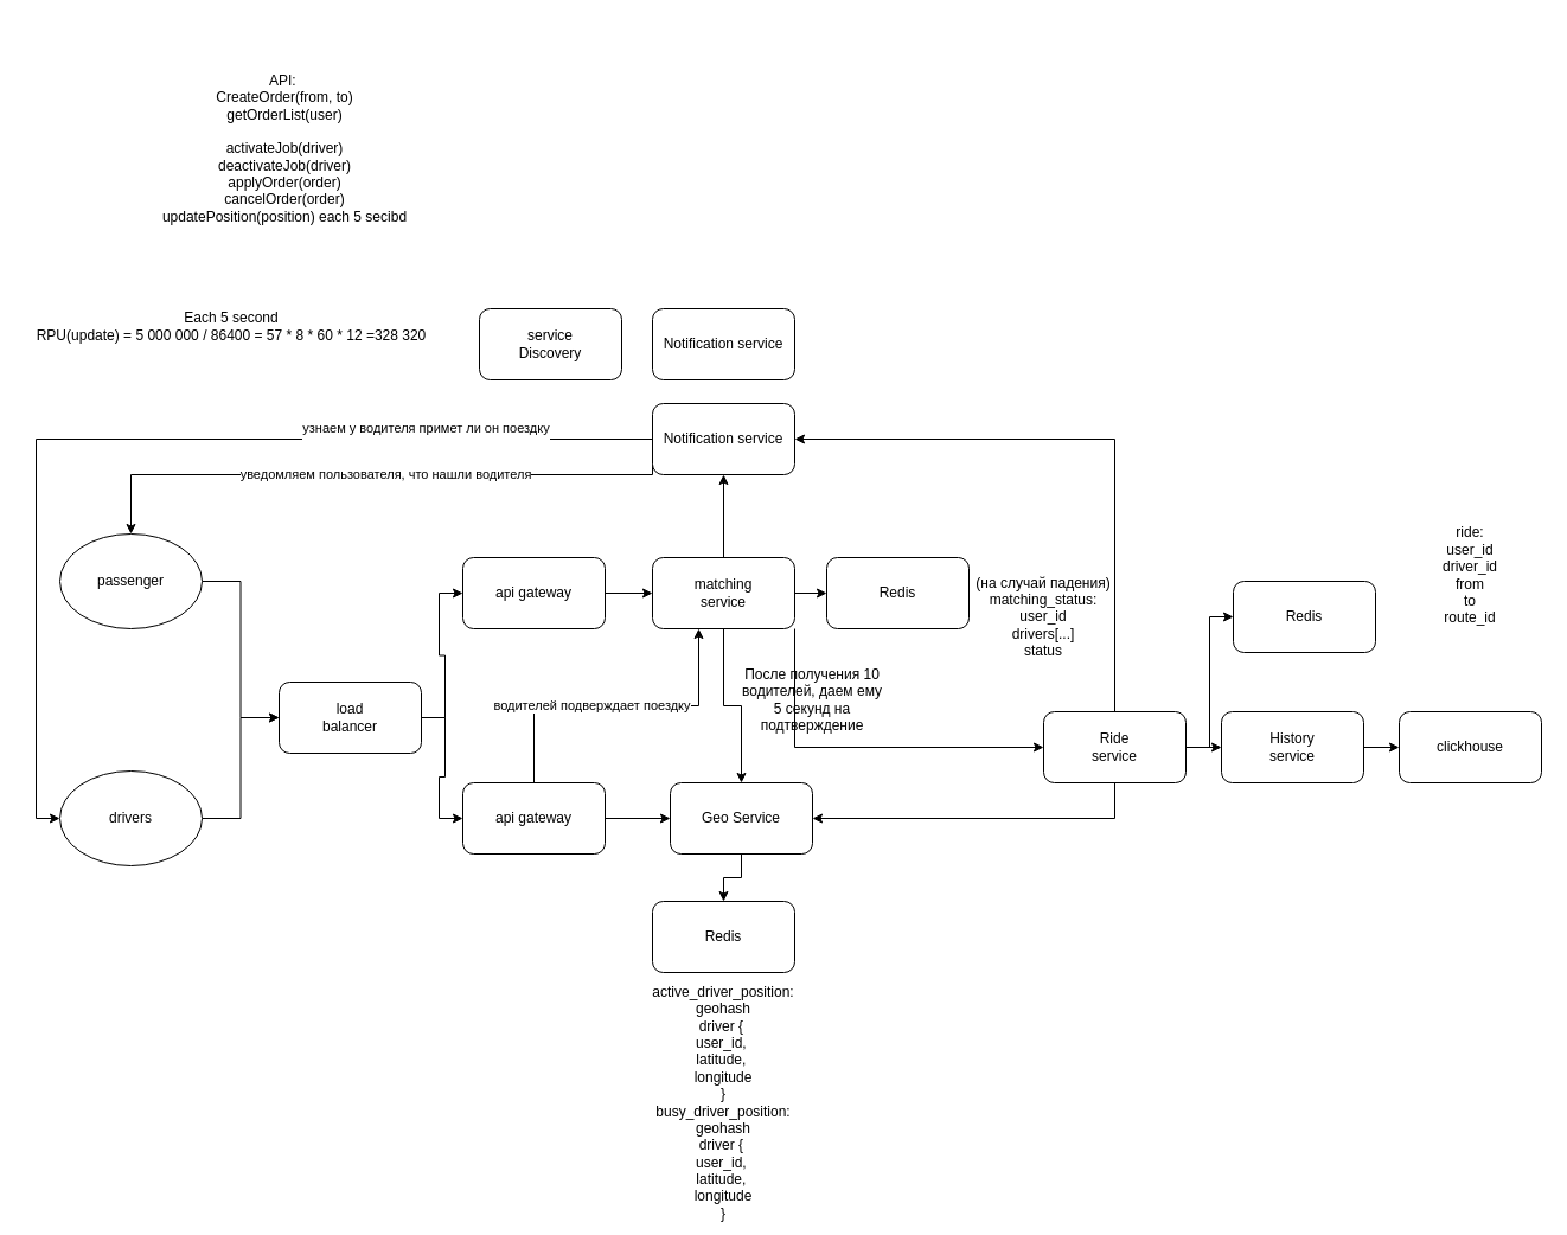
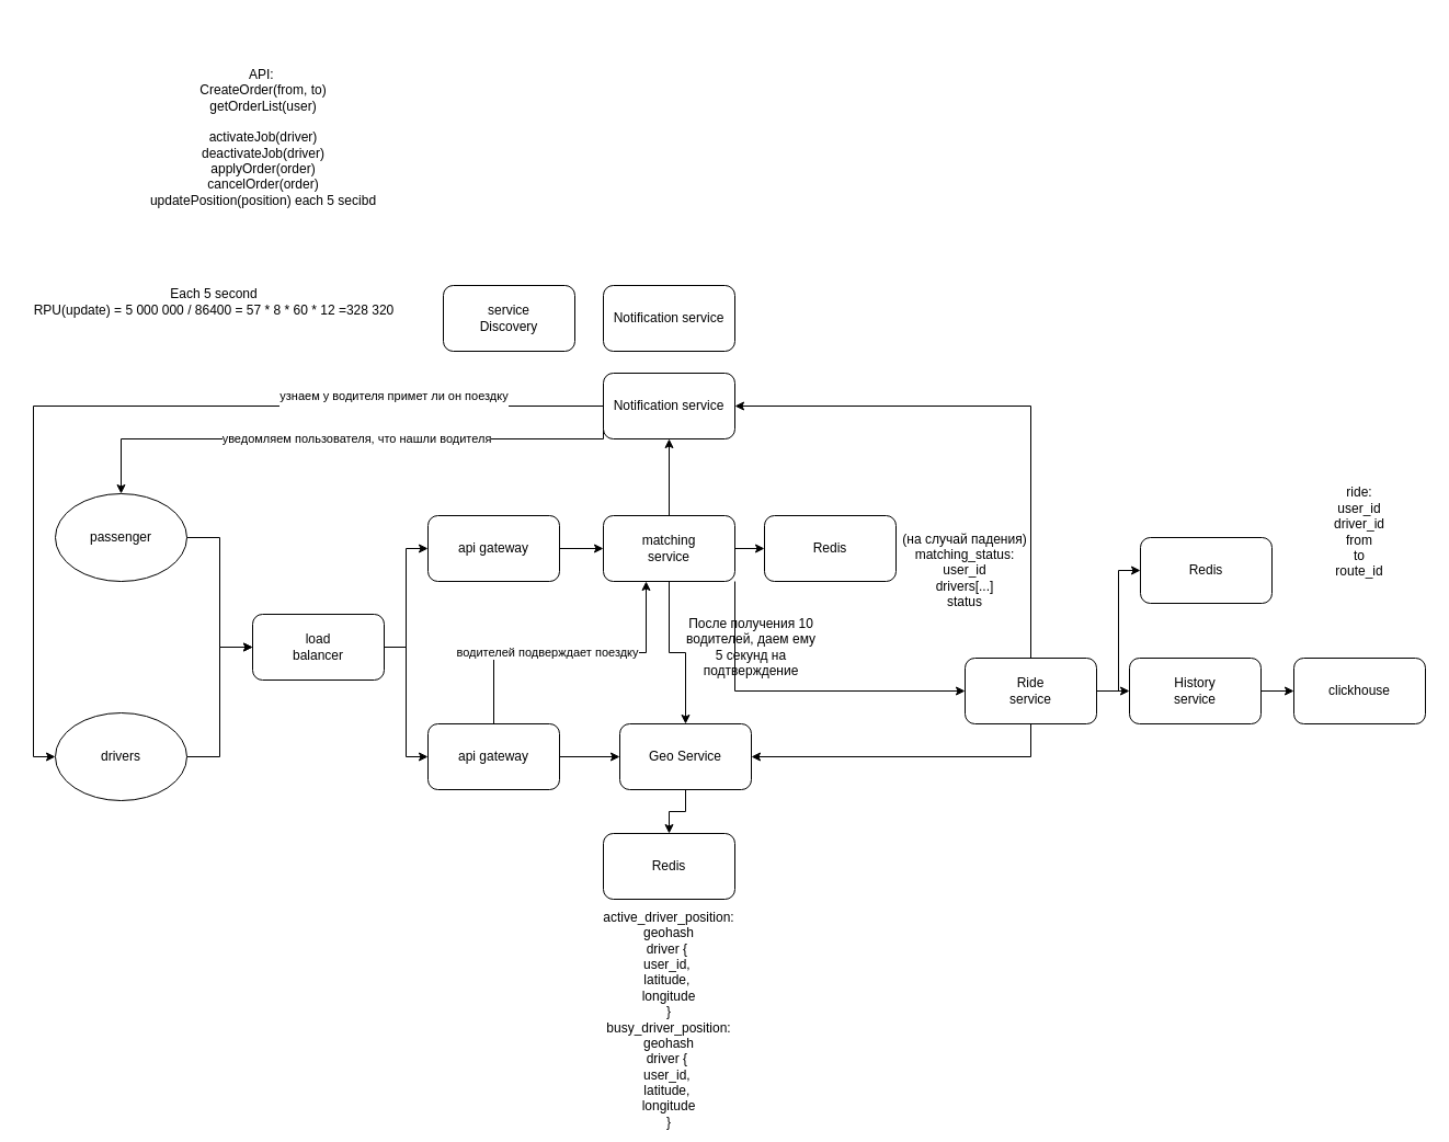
- <mxCell id="8" value="load&lt;div&gt;balancer&lt;/div&gt;" style="rounded=1;whiteSpace=wrap;html=1;" vertex="1" parent="1"><mxGeometry x="235" y="575" width="120" height="60" as="geometry" /></mxCell>
+ <mxCell id="8" value="load&lt;div&gt;balancer&lt;/div&gt;" style="rounded=1;whiteSpace=wrap;html=1;" vertex="1" parent="1"><mxGeometry x="230" y="560" width="120" height="60" as="geometry" /></mxCell>
